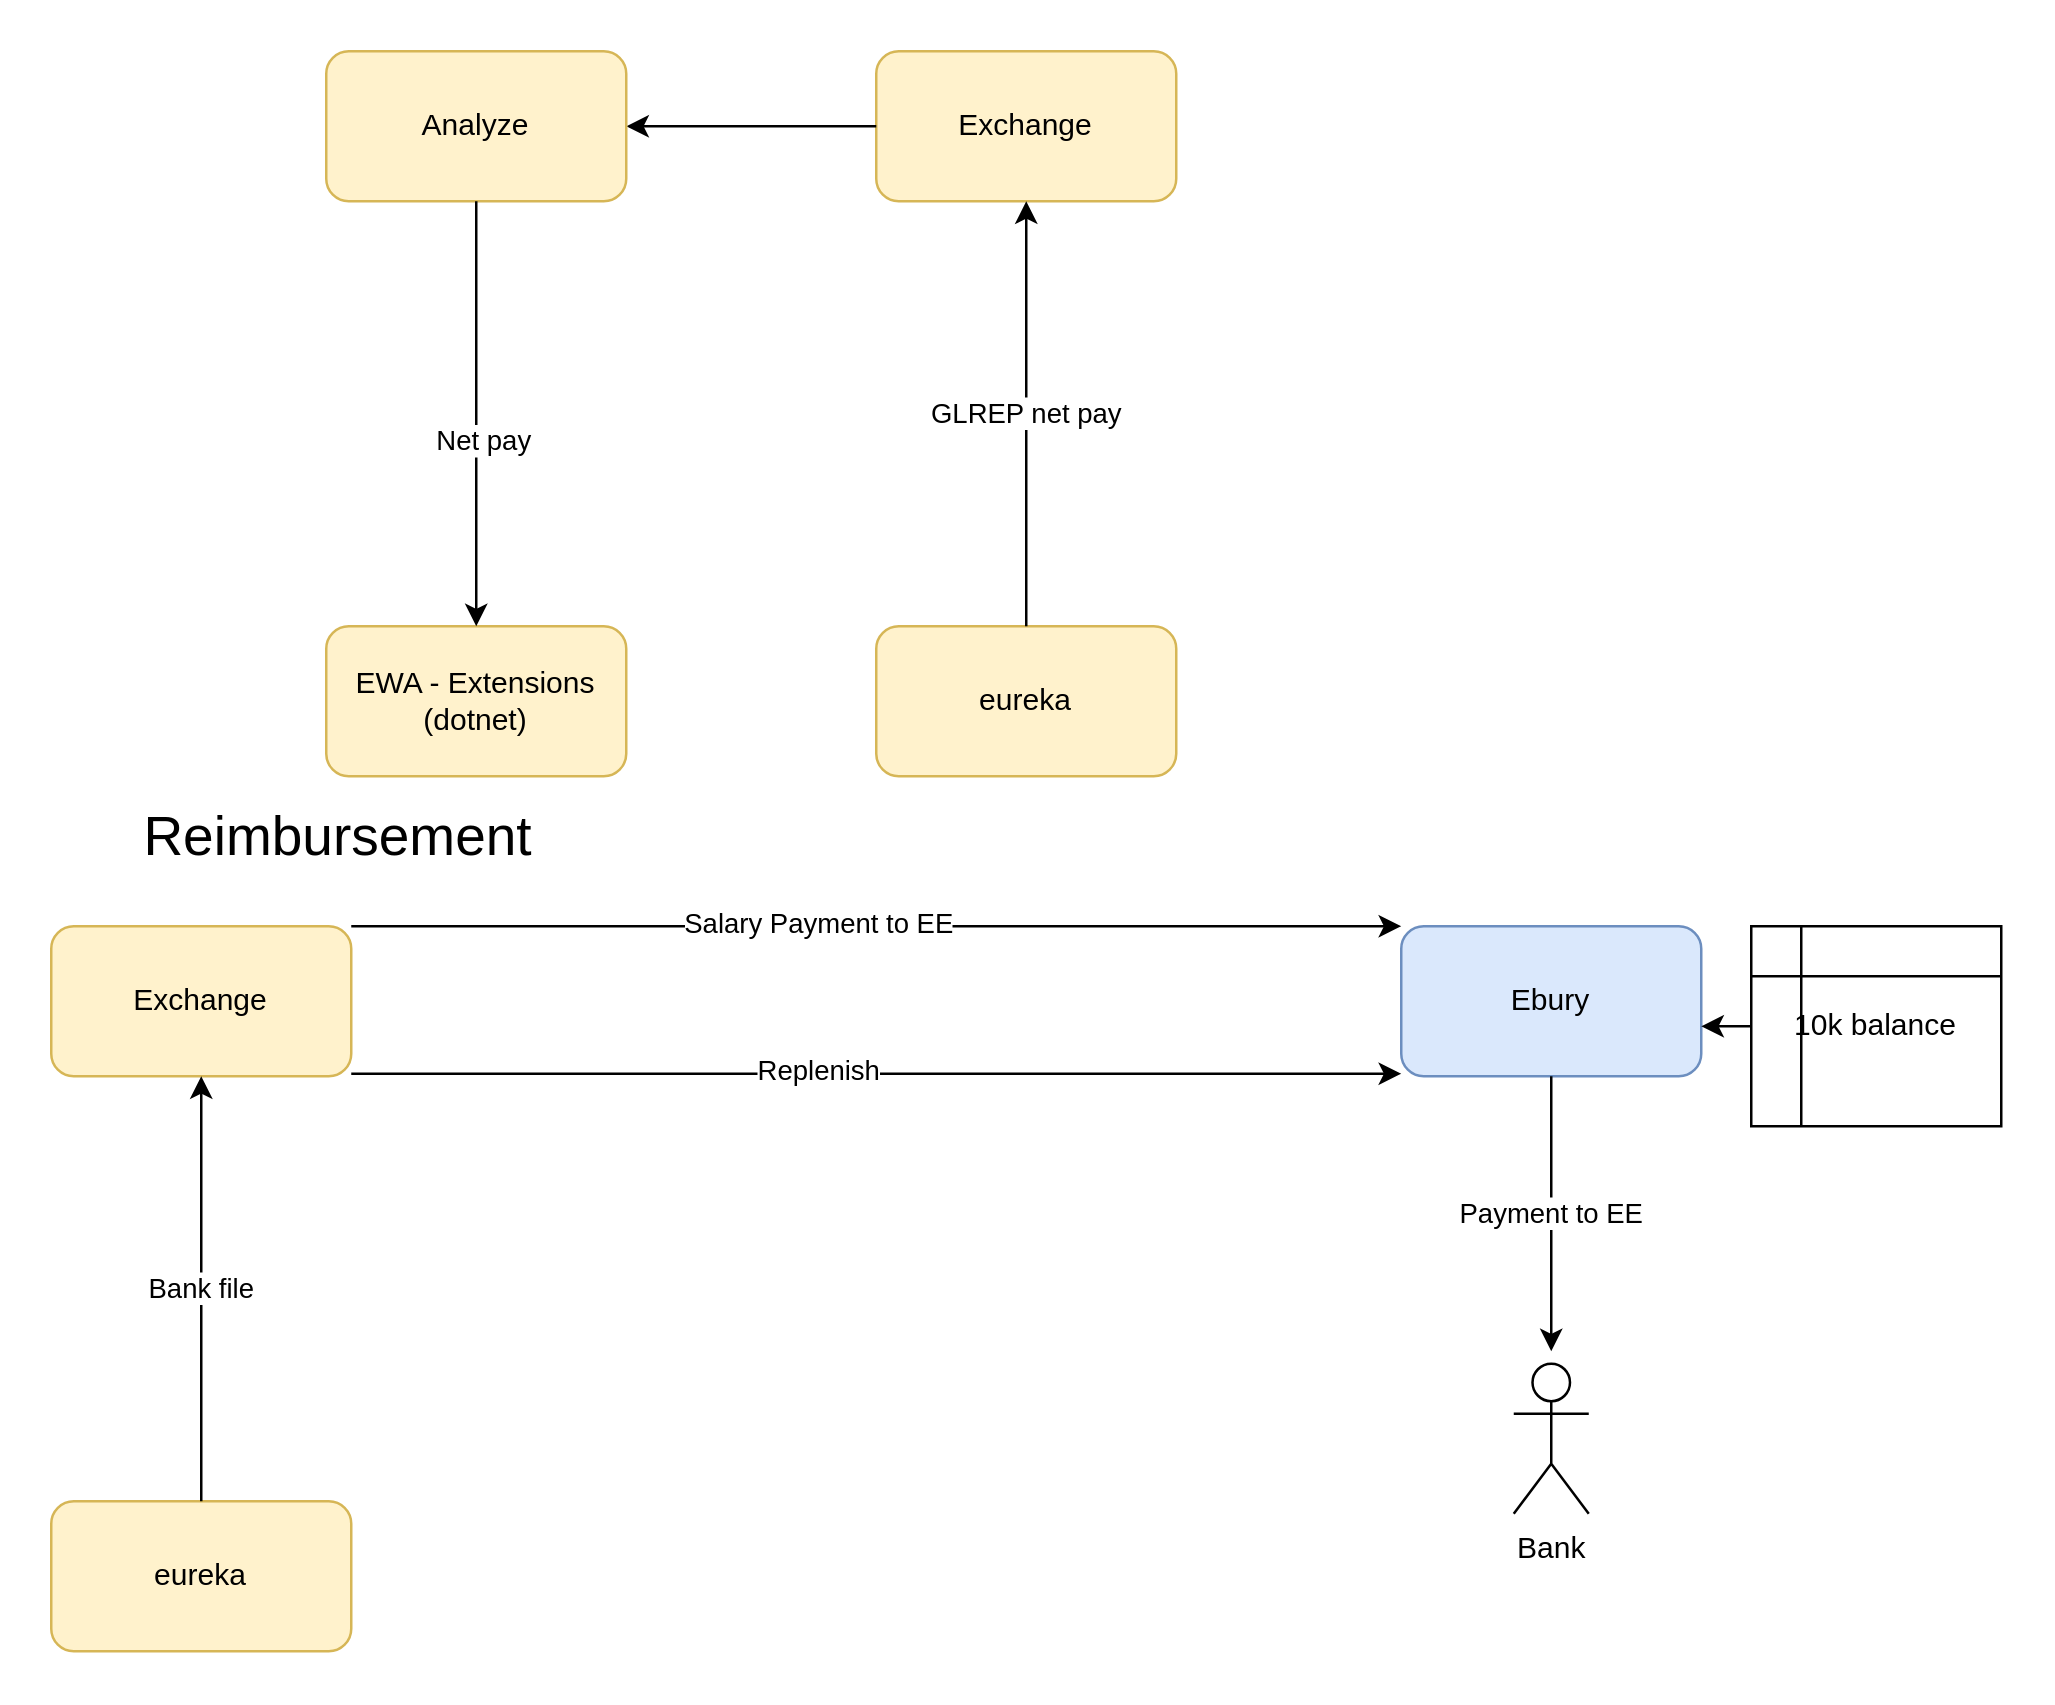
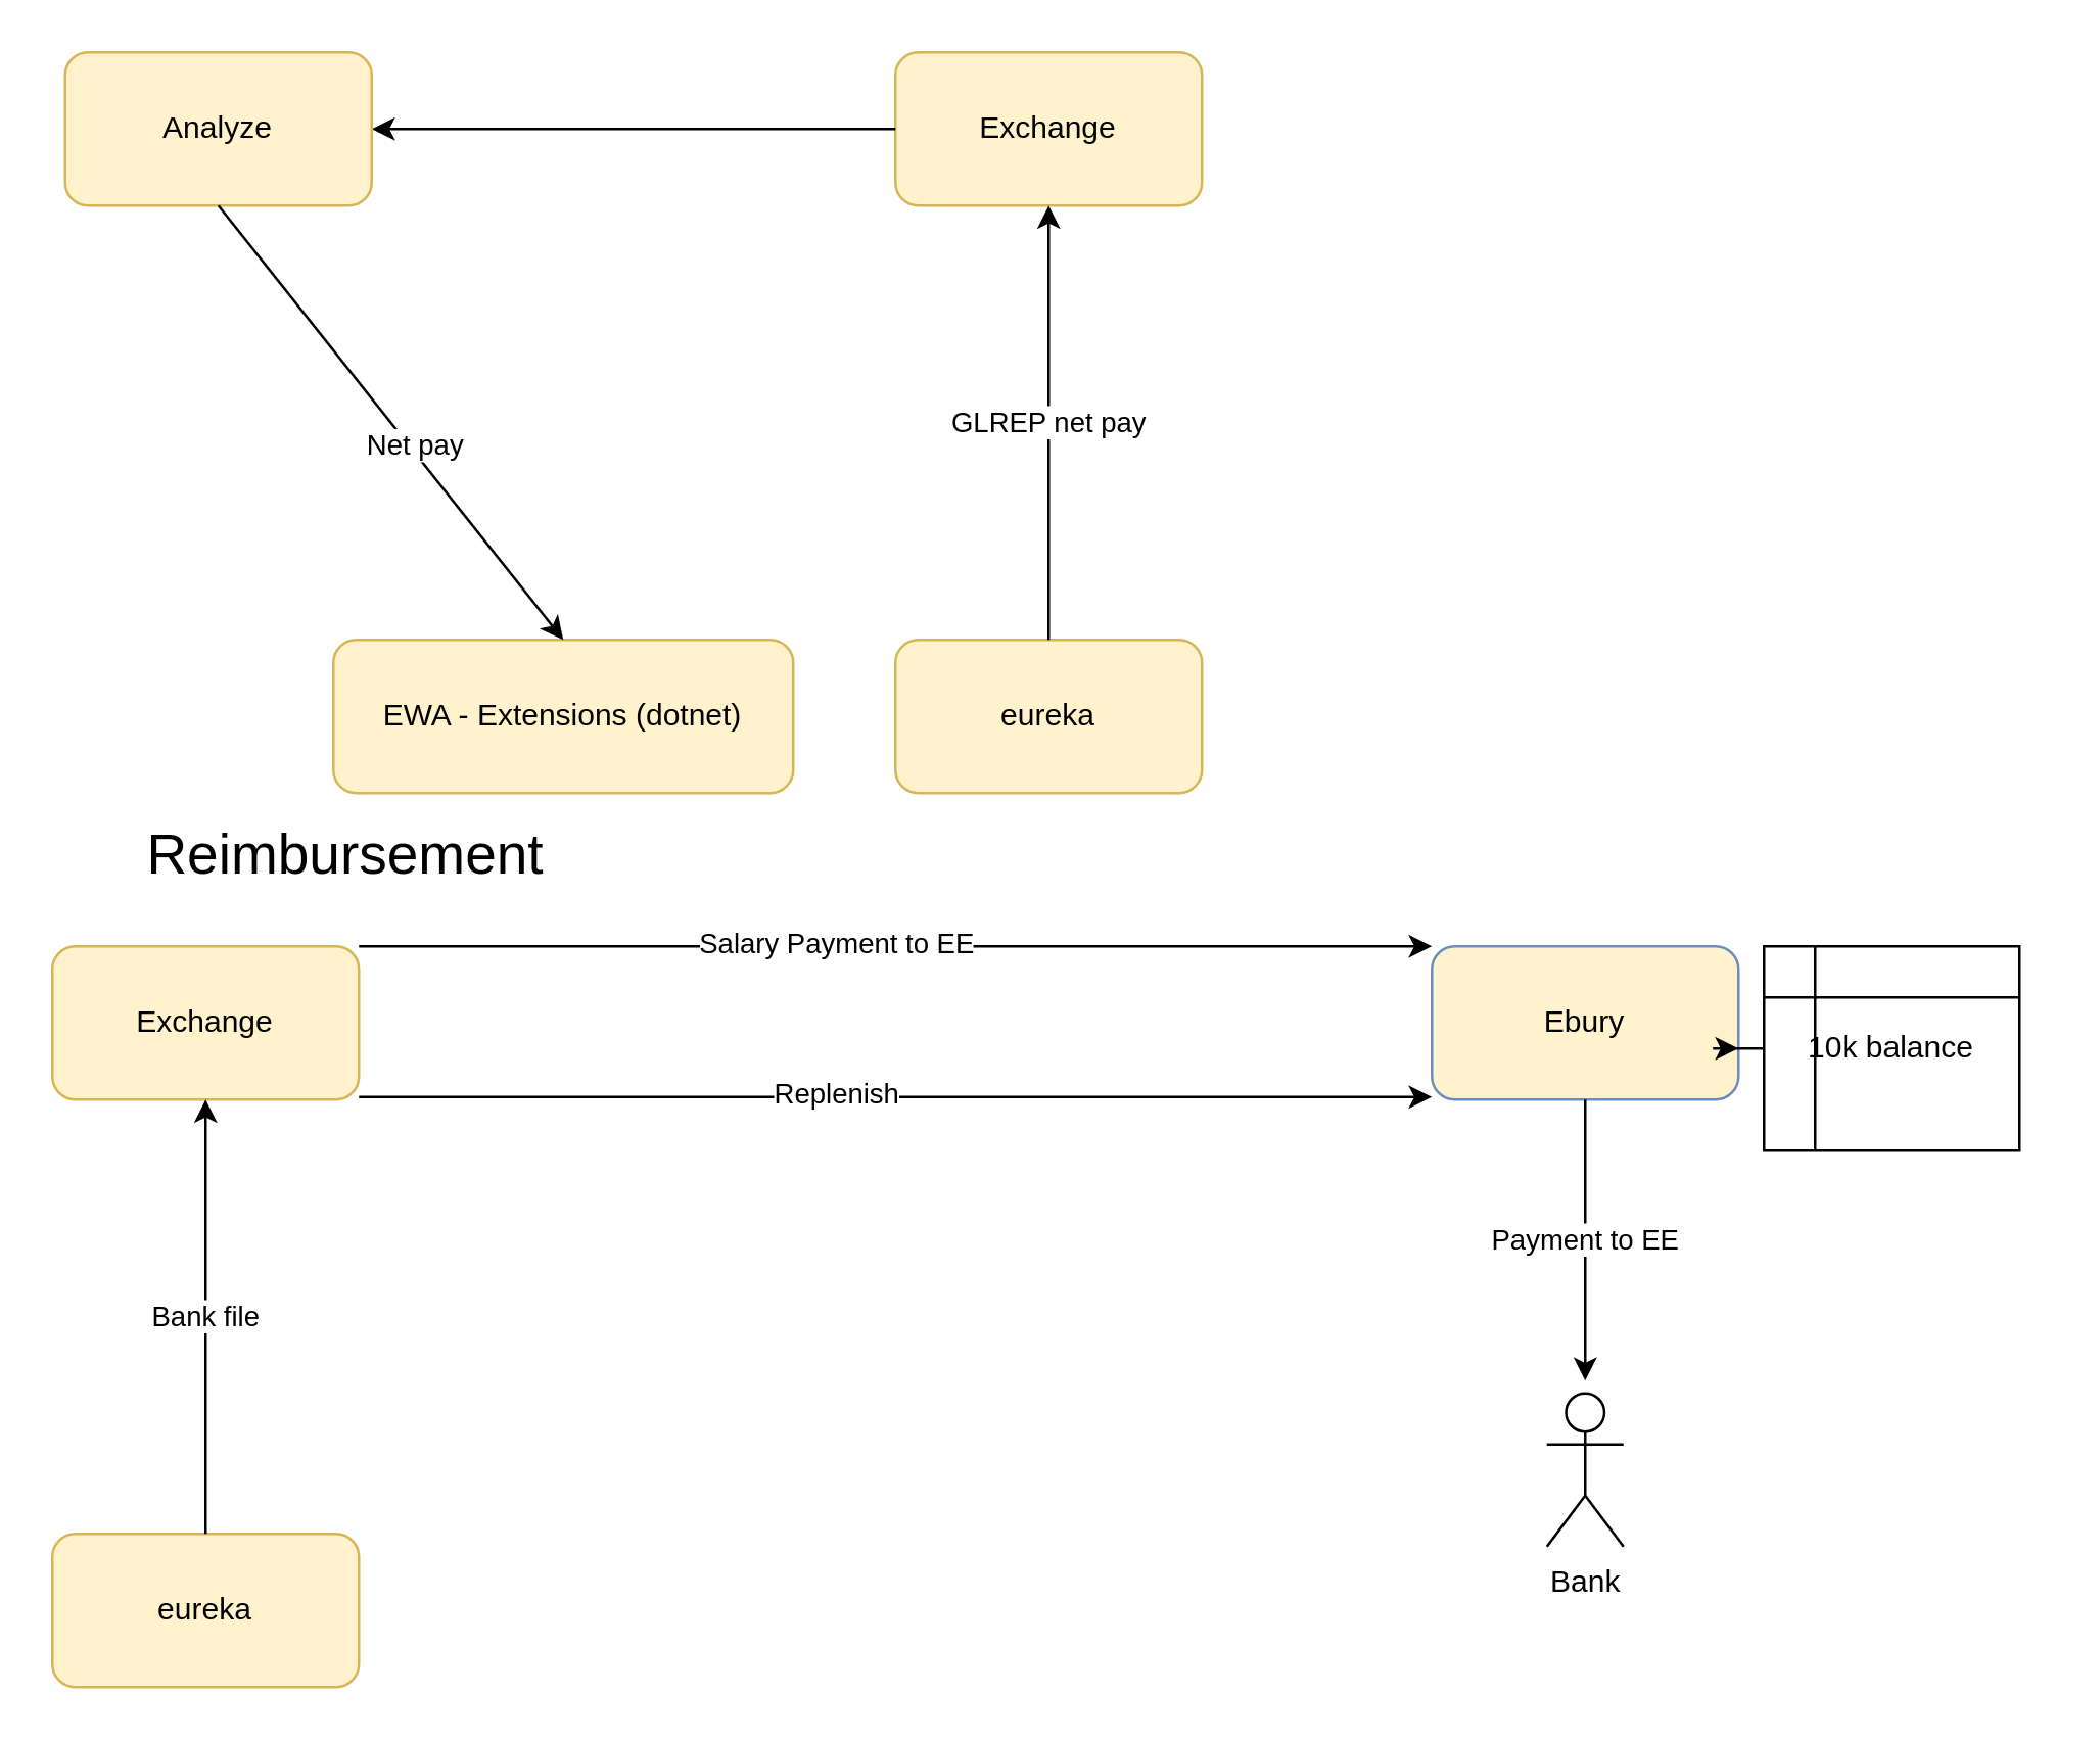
- <mxCell id="7" value="Analyze" style="rounded=1;whiteSpace=wrap;html=1;fillColor=#fff2cc;strokeColor=#d6b656;" vertex="1" parent="1"><mxGeometry x="130" y="20" width="120" height="60" as="geometry" /></mxCell>
+ <mxCell id="7" value="Analyze" style="rounded=1;whiteSpace=wrap;html=1;fillColor=#fff2cc;strokeColor=#d6b656;" vertex="1" parent="1"><mxGeometry x="25" y="20" width="120" height="60" as="geometry" /></mxCell>
- <mxCell id="5" value="EWA - Extensions (dotnet)" style="rounded=1;whiteSpace=wrap;html=1;fillColor=#fff2cc;strokeColor=#d6b656;" vertex="1" parent="1"><mxGeometry x="130" y="250" width="120" height="60" as="geometry" /></mxCell>
+ <mxCell id="5" value="EWA - Extensions (dotnet)" style="rounded=1;whiteSpace=wrap;html=1;fillColor=#fff2cc;strokeColor=#d6b656;" vertex="1" parent="1"><mxGeometry x="130" y="250" width="180" height="60" as="geometry" /></mxCell>
- <mxCell id="13" value="Ebury" style="rounded=1;whiteSpace=wrap;html=1;fillColor=#dae8fc;strokeColor=#6c8ebf;" vertex="1" parent="1"><mxGeometry x="560" y="370" width="120" height="60" as="geometry" /></mxCell>
+ <mxCell id="13" value="Ebury" style="rounded=1;whiteSpace=wrap;html=1;fillColor=#fff2cc;strokeColor=#6c8ebf;" vertex="1" parent="1"><mxGeometry x="560" y="370" width="120" height="60" as="geometry" /></mxCell>
- <mxCell id="21" value="10k balance" style="shape=internalStorage;whiteSpace=wrap;html=1;backgroundOutline=1;" vertex="1" parent="1"><mxGeometry x="700" y="370" width="100" height="80" as="geometry" /></mxCell>
+ <mxCell id="21" value="10k balance" style="shape=internalStorage;whiteSpace=wrap;html=1;backgroundOutline=1;" vertex="1" parent="1"><mxGeometry x="690" y="370" width="100" height="80" as="geometry" /></mxCell>
